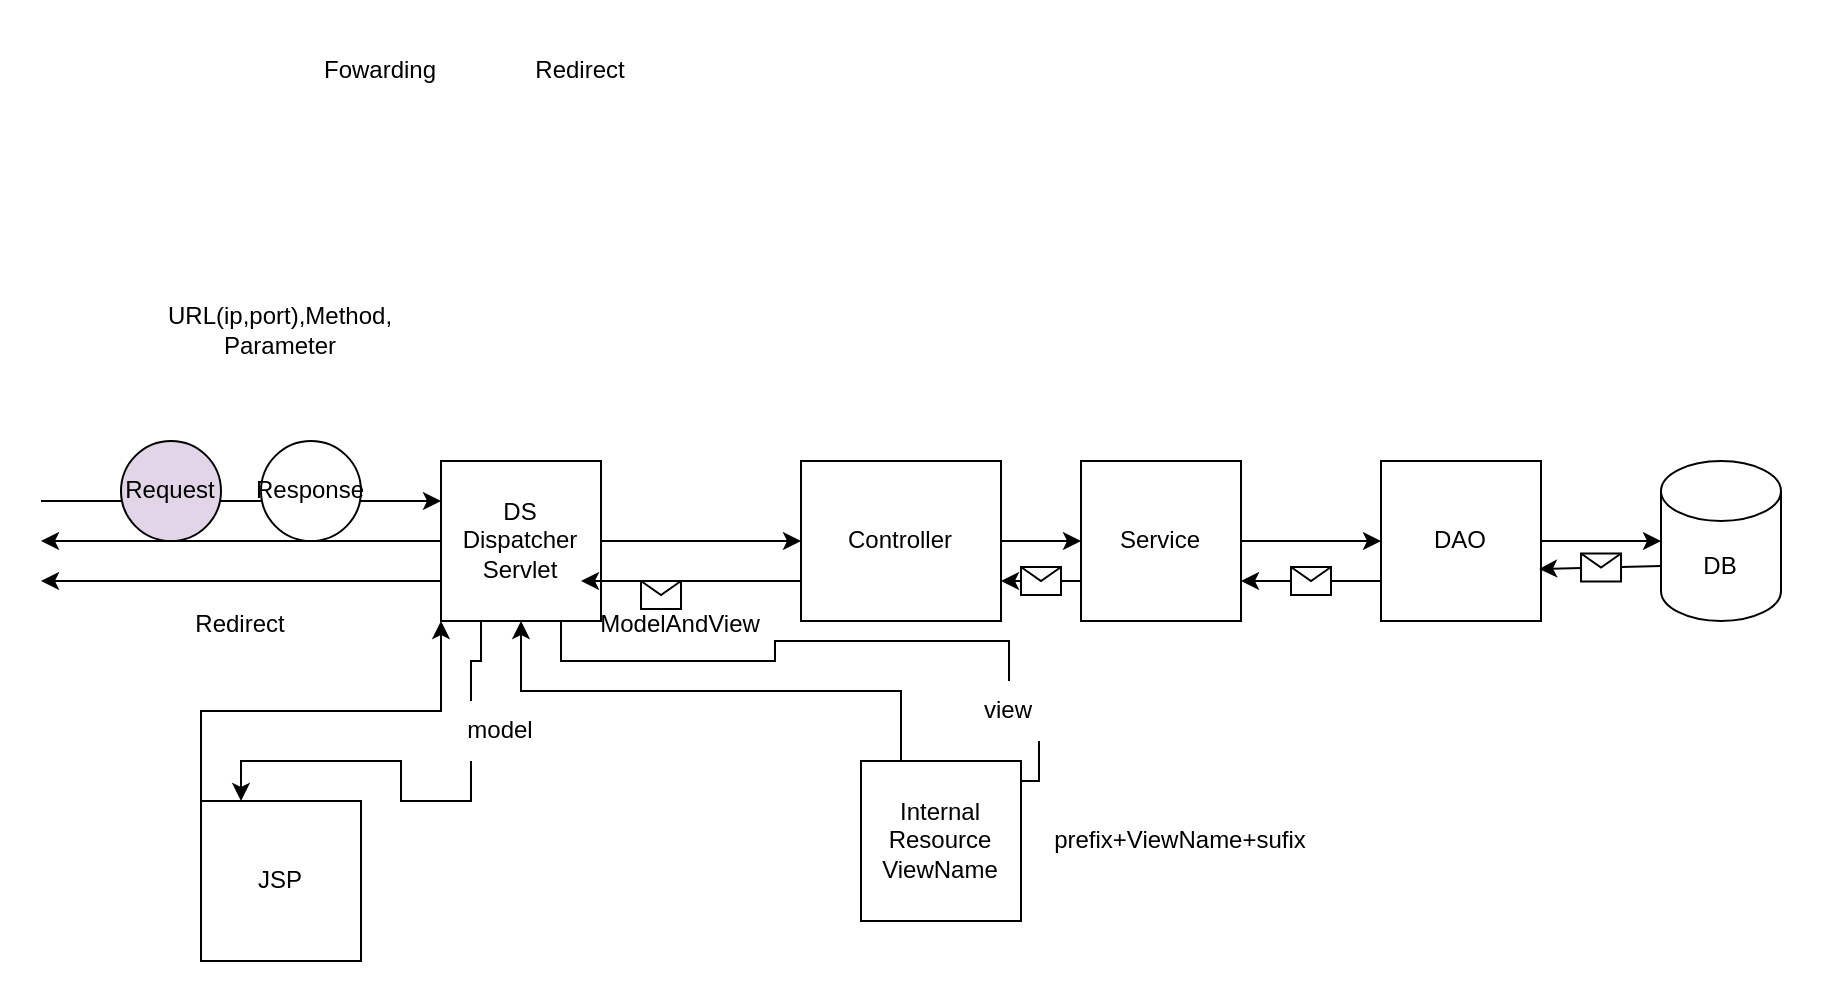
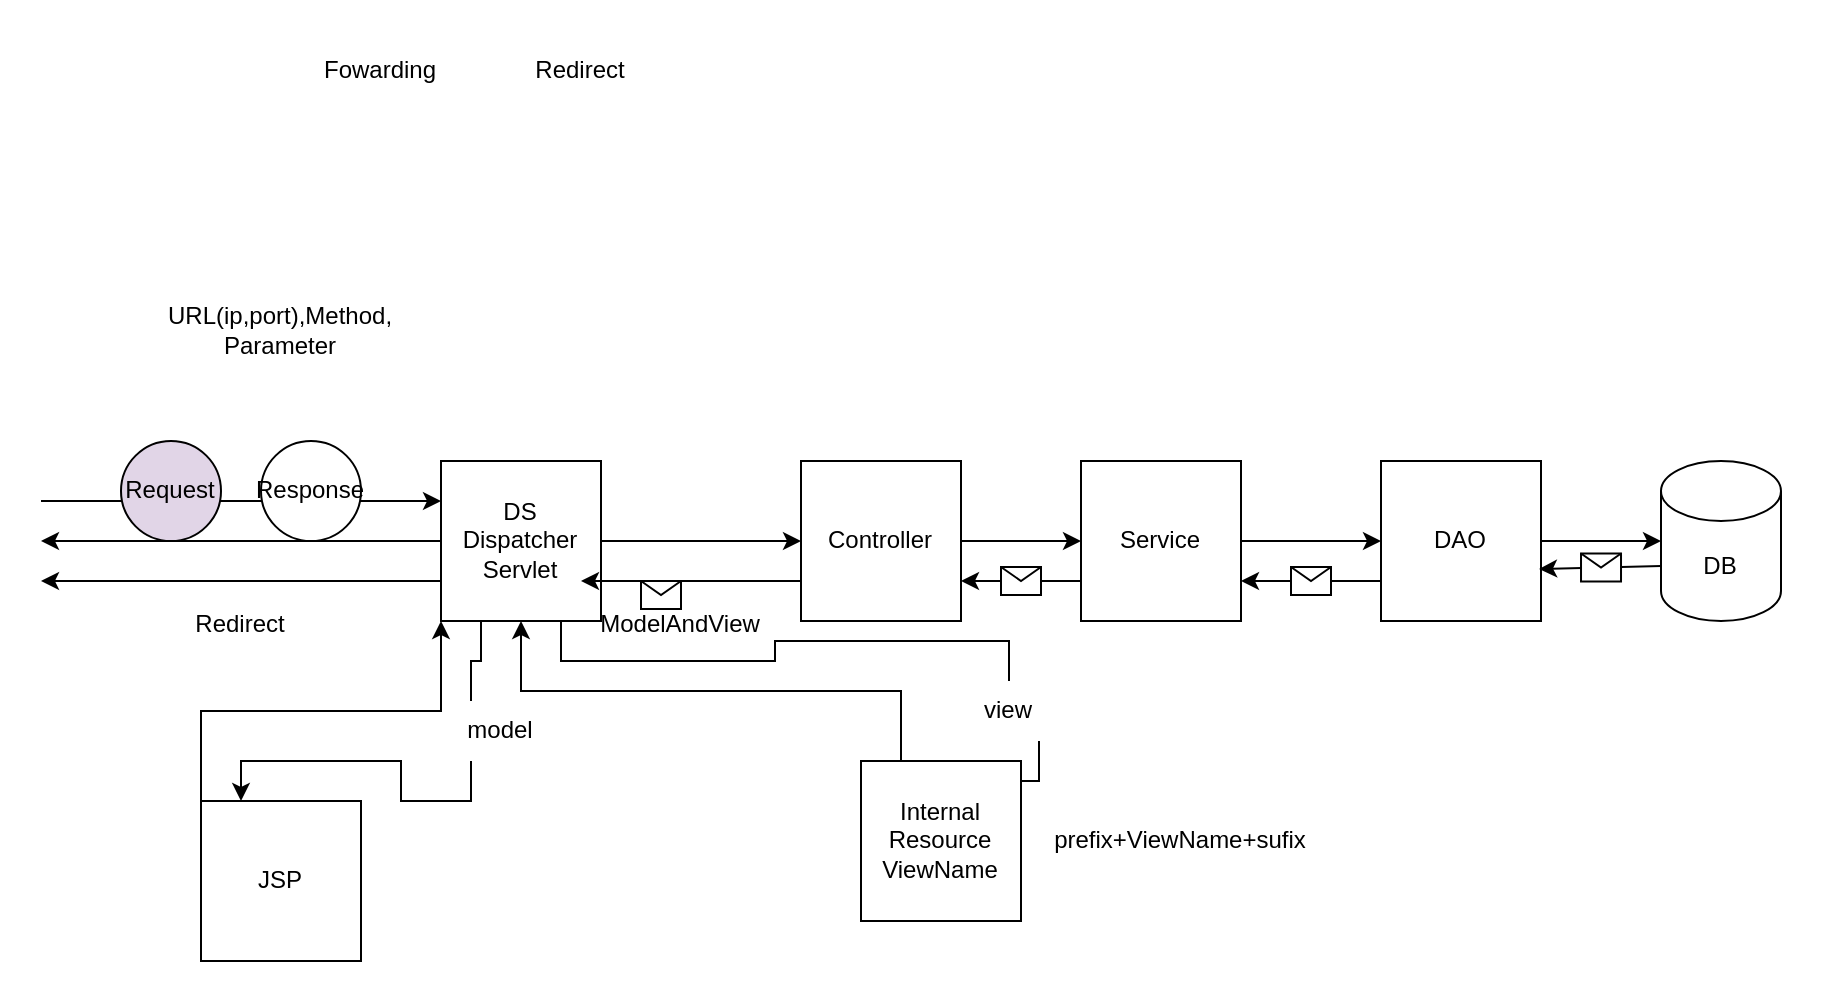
- <mxCell id="8" value="Controller" style="whiteSpace=wrap;html=1;aspect=fixed;" vertex="1" parent="1"><mxGeometry x="400" y="230" width="100" height="80" as="geometry" /></mxCell>
+ <mxCell id="8" value="Controller" style="whiteSpace=wrap;html=1;aspect=fixed;" vertex="1" parent="1"><mxGeometry x="400" y="230" width="80" height="80" as="geometry" /></mxCell>
